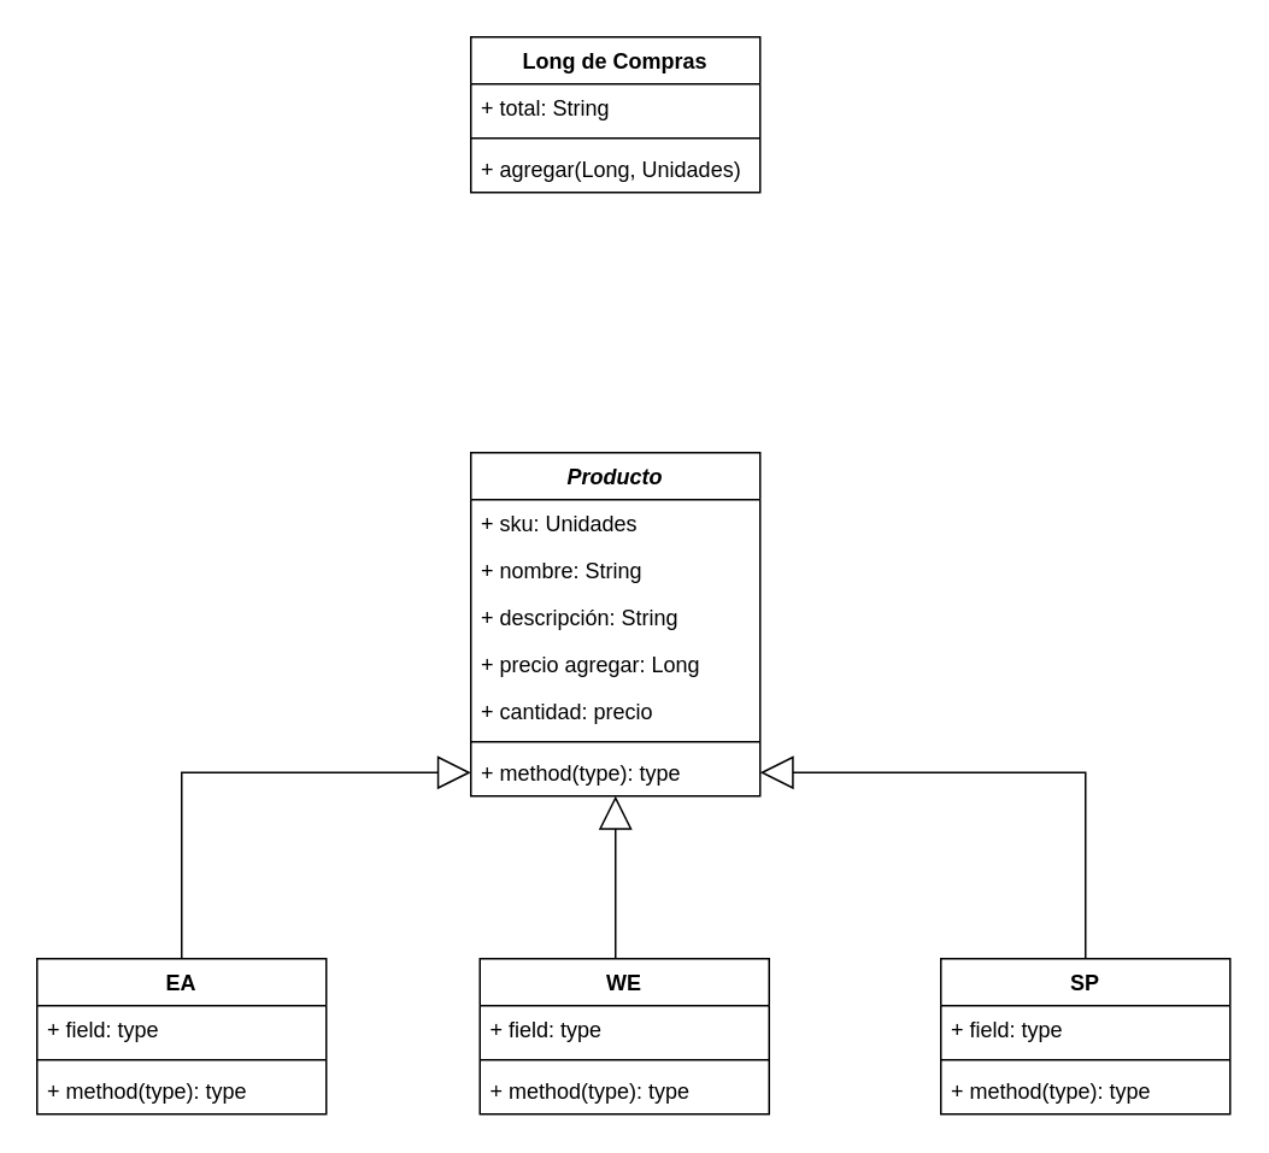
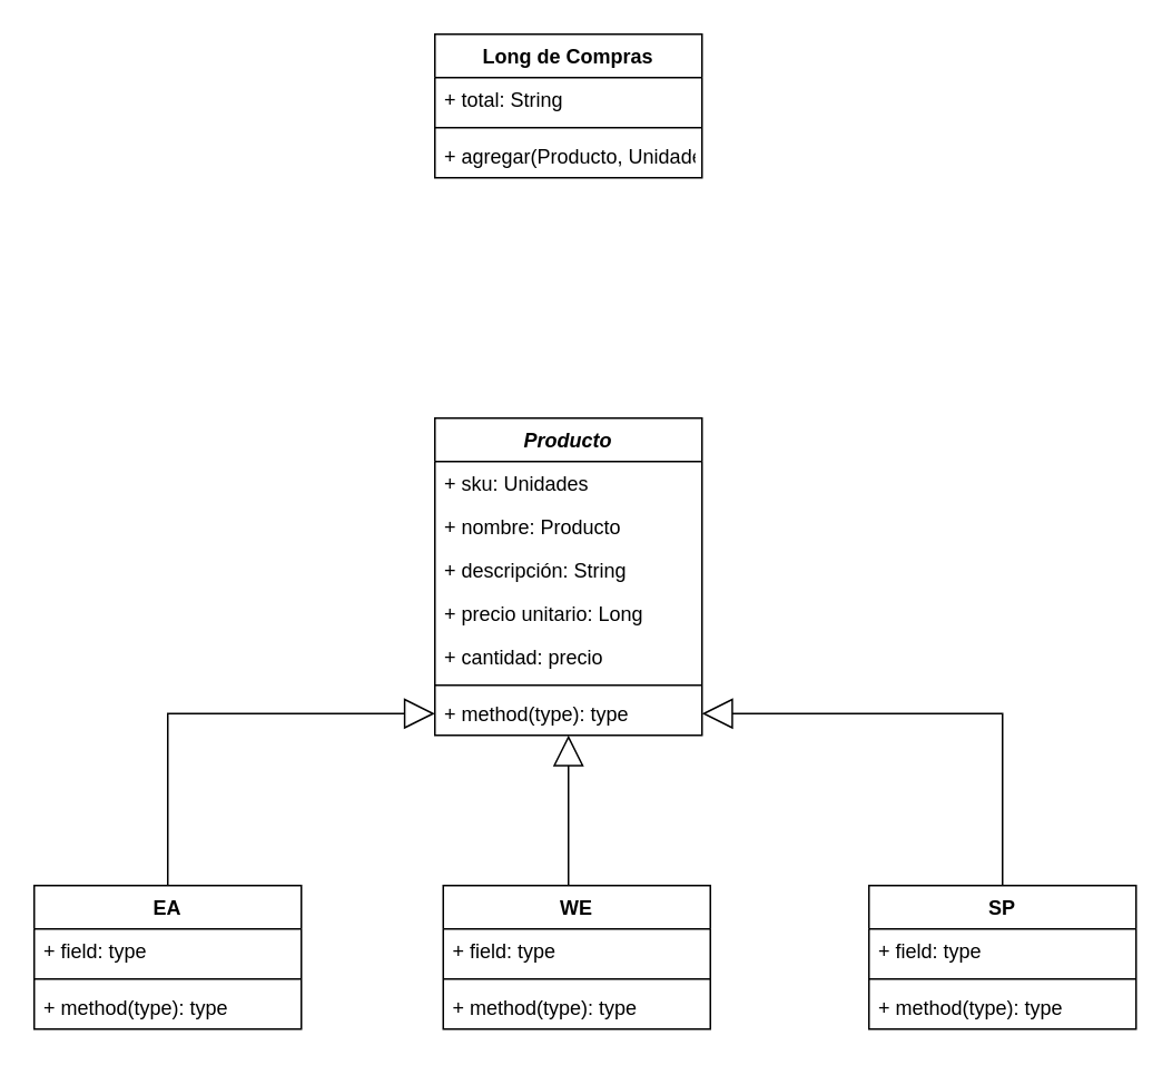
- <mxCell id="28" value="+ agregar(Long, Unidades)" style="text;strokeColor=none;fillColor=none;align=left;verticalAlign=top;spacingLeft=4;spacingRight=4;overflow=hidden;rotatable=0;points=[[0,0.5],[1,0.5]];portConstraint=eastwest;" vertex="1" parent="25"><mxGeometry y="60" width="160" height="26" as="geometry" /></mxCell>
+ <mxCell id="28" value="+ agregar(Producto, Unidades)" style="text;strokeColor=none;fillColor=none;align=left;verticalAlign=top;spacingLeft=4;spacingRight=4;overflow=hidden;rotatable=0;points=[[0,0.5],[1,0.5]];portConstraint=eastwest;" vertex="1" parent="25"><mxGeometry y="60" width="160" height="26" as="geometry" /></mxCell>
- <mxCell id="19" value="+ nombre: String" style="text;strokeColor=none;fillColor=none;align=left;verticalAlign=top;spacingLeft=4;spacingRight=4;overflow=hidden;rotatable=0;points=[[0,0.5],[1,0.5]];portConstraint=eastwest;" vertex="1" parent="17"><mxGeometry y="52" width="160" height="26" as="geometry" /></mxCell>
+ <mxCell id="19" value="+ nombre: Producto" style="text;strokeColor=none;fillColor=none;align=left;verticalAlign=top;spacingLeft=4;spacingRight=4;overflow=hidden;rotatable=0;points=[[0,0.5],[1,0.5]];portConstraint=eastwest;" vertex="1" parent="17"><mxGeometry y="52" width="160" height="26" as="geometry" /></mxCell>
- <mxCell id="21" value="+ precio agregar: Long" style="text;strokeColor=none;fillColor=none;align=left;verticalAlign=top;spacingLeft=4;spacingRight=4;overflow=hidden;rotatable=0;points=[[0,0.5],[1,0.5]];portConstraint=eastwest;" vertex="1" parent="17"><mxGeometry y="104" width="160" height="26" as="geometry" /></mxCell>
+ <mxCell id="21" value="+ precio unitario: Long" style="text;strokeColor=none;fillColor=none;align=left;verticalAlign=top;spacingLeft=4;spacingRight=4;overflow=hidden;rotatable=0;points=[[0,0.5],[1,0.5]];portConstraint=eastwest;" vertex="1" parent="17"><mxGeometry y="104" width="160" height="26" as="geometry" /></mxCell>
